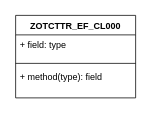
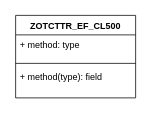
- <mxCell id="2" value="ZOTCTTR_EF_CL000" style="swimlane;fontStyle=1;align=center;verticalAlign=top;childLayout=stackLayout;horizontal=1;startSize=26;horizontalStack=0;resizeParent=1;resizeParentMax=0;resizeLast=0;collapsible=1;marginBottom=0;" vertex="1" parent="1"><mxGeometry x="20" y="20" width="160" height="110" as="geometry" /></mxCell>
+ <mxCell id="2" value="ZOTCTTR_EF_CL500" style="swimlane;fontStyle=1;align=center;verticalAlign=top;childLayout=stackLayout;horizontal=1;startSize=26;horizontalStack=0;resizeParent=1;resizeParentMax=0;resizeLast=0;collapsible=1;marginBottom=0;" vertex="1" parent="1"><mxGeometry x="20" y="20" width="160" height="110" as="geometry" /></mxCell>
- <mxCell id="3" value="+ field: type" style="text;strokeColor=none;fillColor=none;align=left;verticalAlign=top;spacingLeft=4;spacingRight=4;overflow=hidden;rotatable=0;points=[[0,0.5],[1,0.5]];portConstraint=eastwest;" vertex="1" parent="2"><mxGeometry y="26" width="160" height="34" as="geometry" /></mxCell>
+ <mxCell id="3" value="+ method: type" style="text;strokeColor=none;fillColor=none;align=left;verticalAlign=top;spacingLeft=4;spacingRight=4;overflow=hidden;rotatable=0;points=[[0,0.5],[1,0.5]];portConstraint=eastwest;" vertex="1" parent="2"><mxGeometry y="26" width="160" height="34" as="geometry" /></mxCell>
